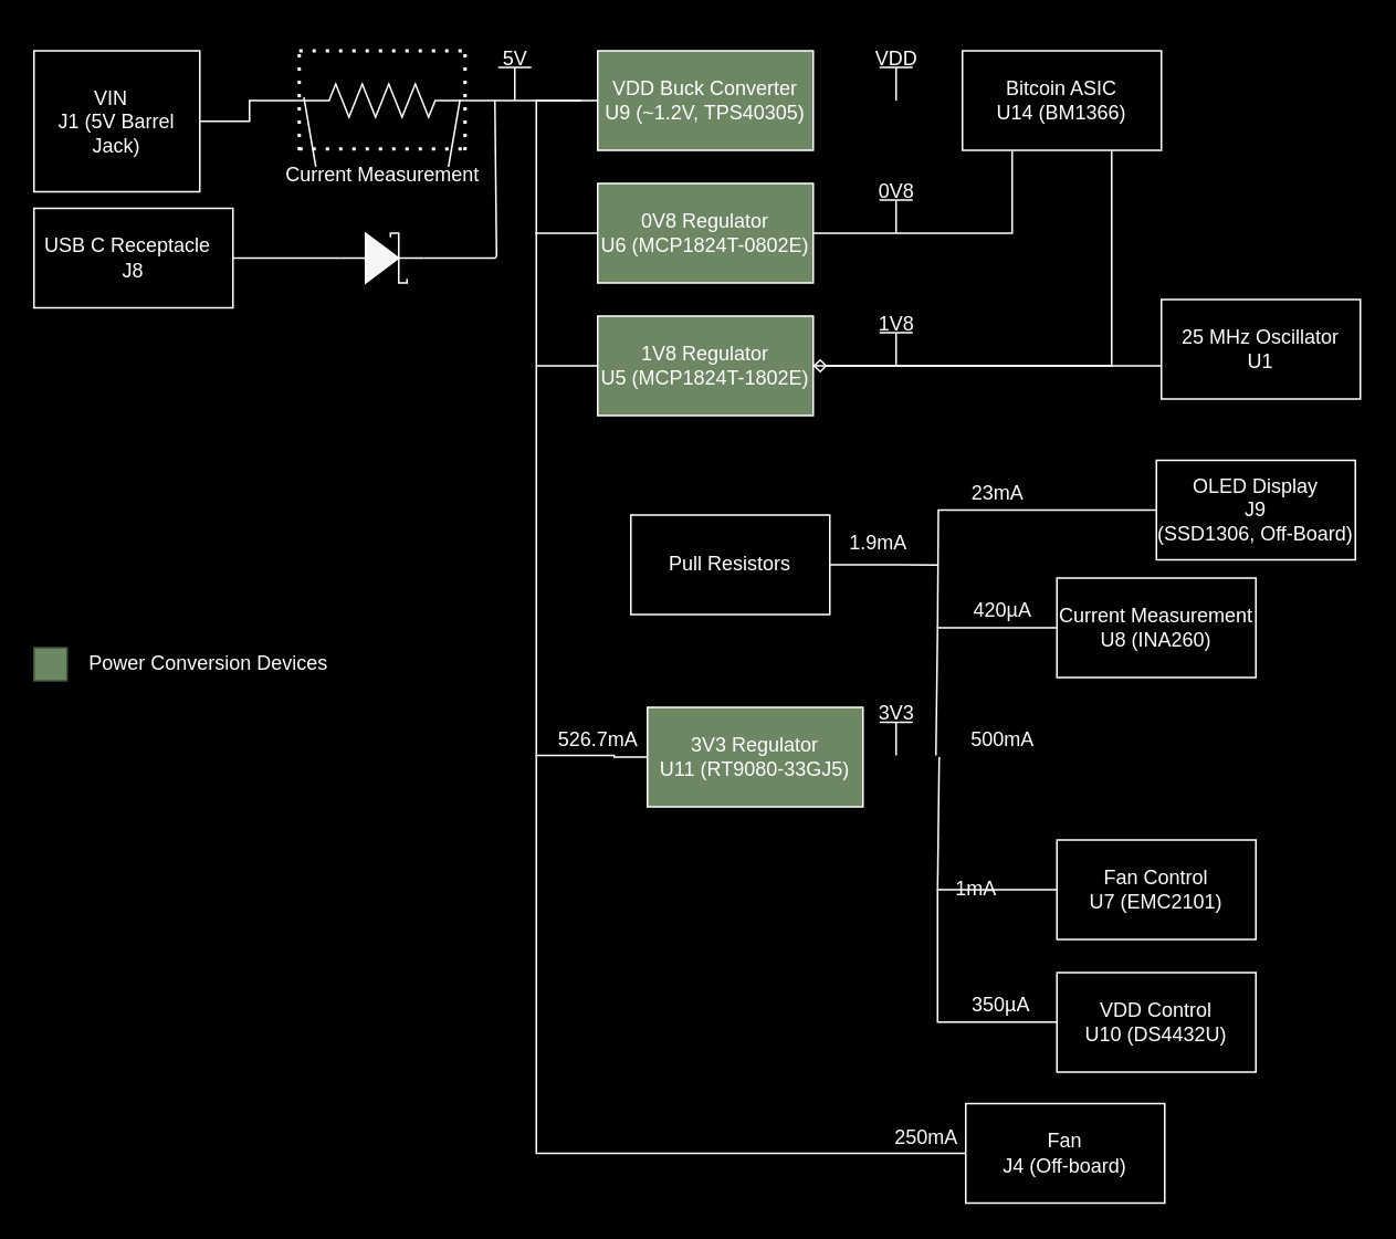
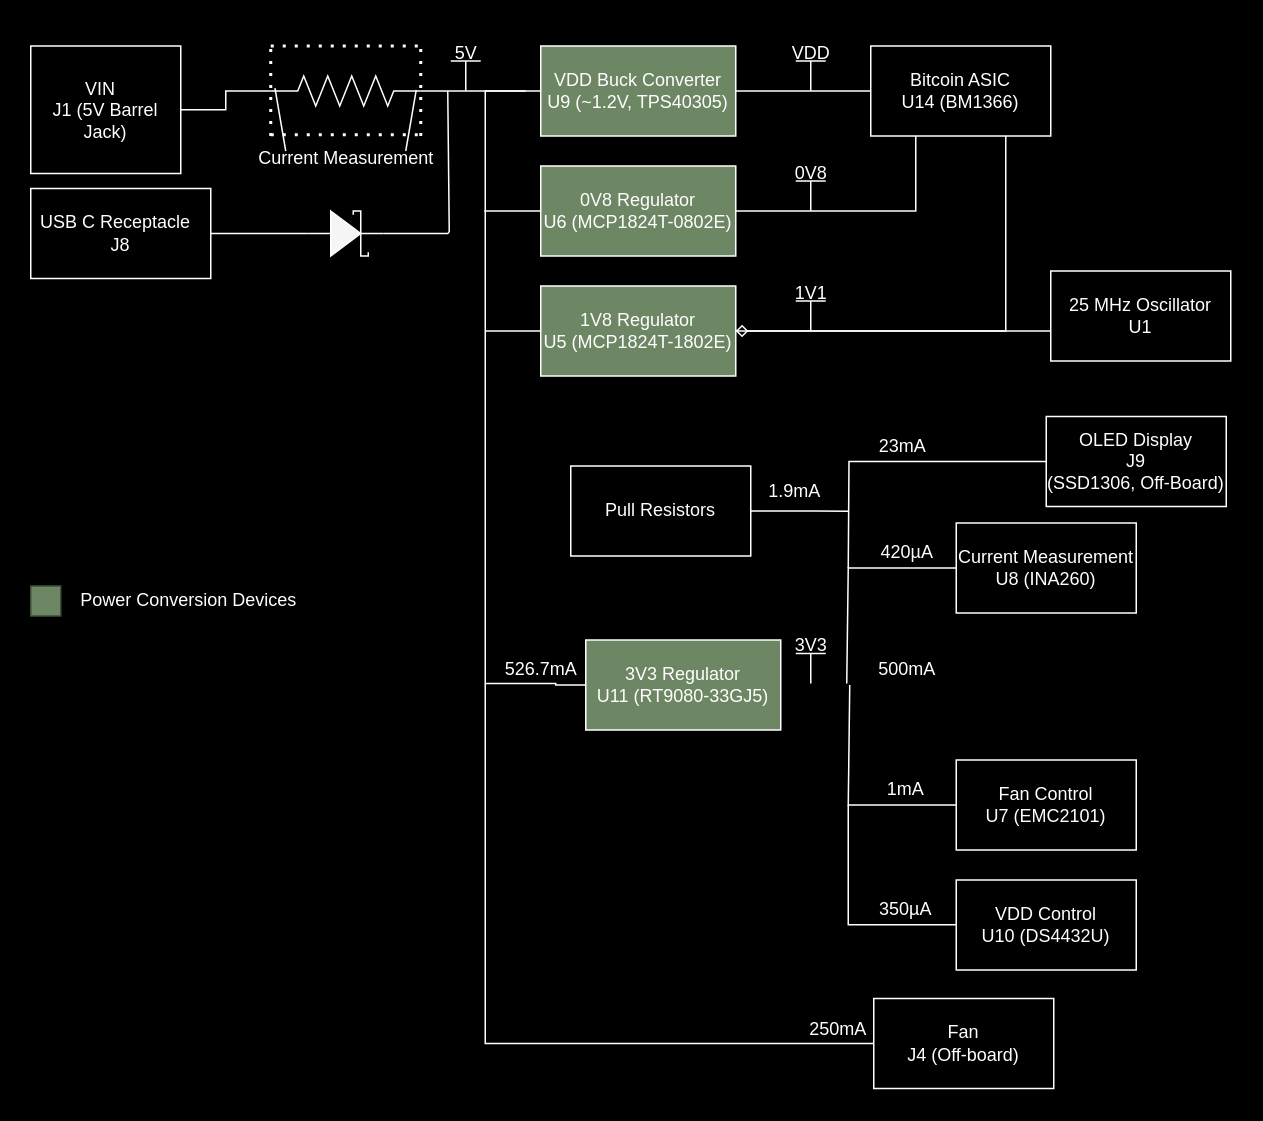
+ <mxCell id="13" style="edgeStyle=orthogonalEdgeStyle;rounded=0;orthogonalLoop=1;jettySize=auto;html=1;exitX=1;exitY=0.5;exitDx=0;exitDy=0;entryX=0;entryY=0.5;entryDx=0;entryDy=0;endArrow=none;endFill=0;labelBackgroundColor=none;strokeColor=#FFFFFF;fontColor=default;fillColor=#f5f5f5;" parent="1" source="14" target="19" edge="1"><mxGeometry relative="1" as="geometry"><Array as="points"><mxPoint x="530" y="60" /><mxPoint x="530" y="60" /></Array></mxGeometry></mxCell>
- <mxCell id="44" value="1V8" style="text;html=1;align=center;verticalAlign=middle;resizable=0;points=[];autosize=1;strokeColor=none;fillColor=none;rounded=0;labelBackgroundColor=none;fontColor=#FFFFFF;" parent="1" vertex="1"><mxGeometry x="520" y="180" width="40" height="30" as="geometry" /></mxCell>
+ <mxCell id="44" value="1V1" style="text;html=1;align=center;verticalAlign=middle;resizable=0;points=[];autosize=1;strokeColor=none;fillColor=none;rounded=0;labelBackgroundColor=none;fontColor=#FFFFFF;" parent="1" vertex="1"><mxGeometry x="520" y="180" width="40" height="30" as="geometry" /></mxCell>
- <mxCell id="61" value="&lt;font color=&quot;#ffffff&quot;&gt;1mA&lt;/font&gt;" style="text;html=1;align=center;verticalAlign=middle;resizable=0;points=[];autosize=1;strokeColor=none;fillColor=none;rounded=0;" vertex="1" parent="1"><mxGeometry x="566" y="523" width="43" height="26" as="geometry" /></mxCell>
+ <mxCell id="61" value="&lt;font color=&quot;#ffffff&quot;&gt;1mA&lt;/font&gt;" style="text;html=1;align=center;verticalAlign=middle;resizable=0;points=[];autosize=1;strokeColor=none;fillColor=none;rounded=0;" vertex="1" parent="1"><mxGeometry x="581" y="513" width="43" height="26" as="geometry" /></mxCell>
